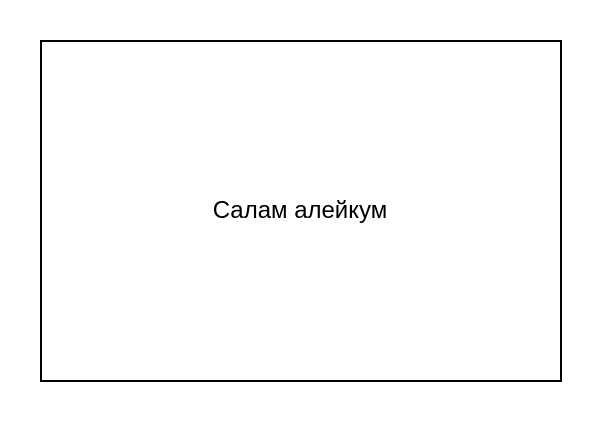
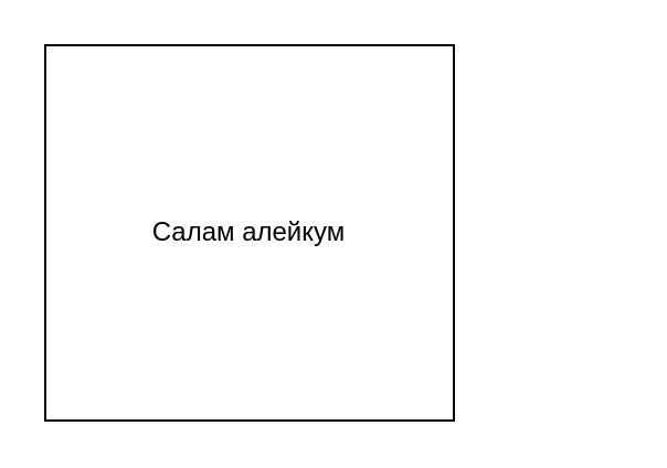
- <mxCell id="2" value="Салам алейкум" style="rounded=0;whiteSpace=wrap;html=1;" vertex="1" parent="1"><mxGeometry x="20" y="20" width="260" height="170" as="geometry" /></mxCell>
+ <mxCell id="2" value="Салам алейкум" style="rounded=0;whiteSpace=wrap;html=1;" vertex="1" parent="1"><mxGeometry x="20" y="20" width="185" height="170" as="geometry" /></mxCell>
